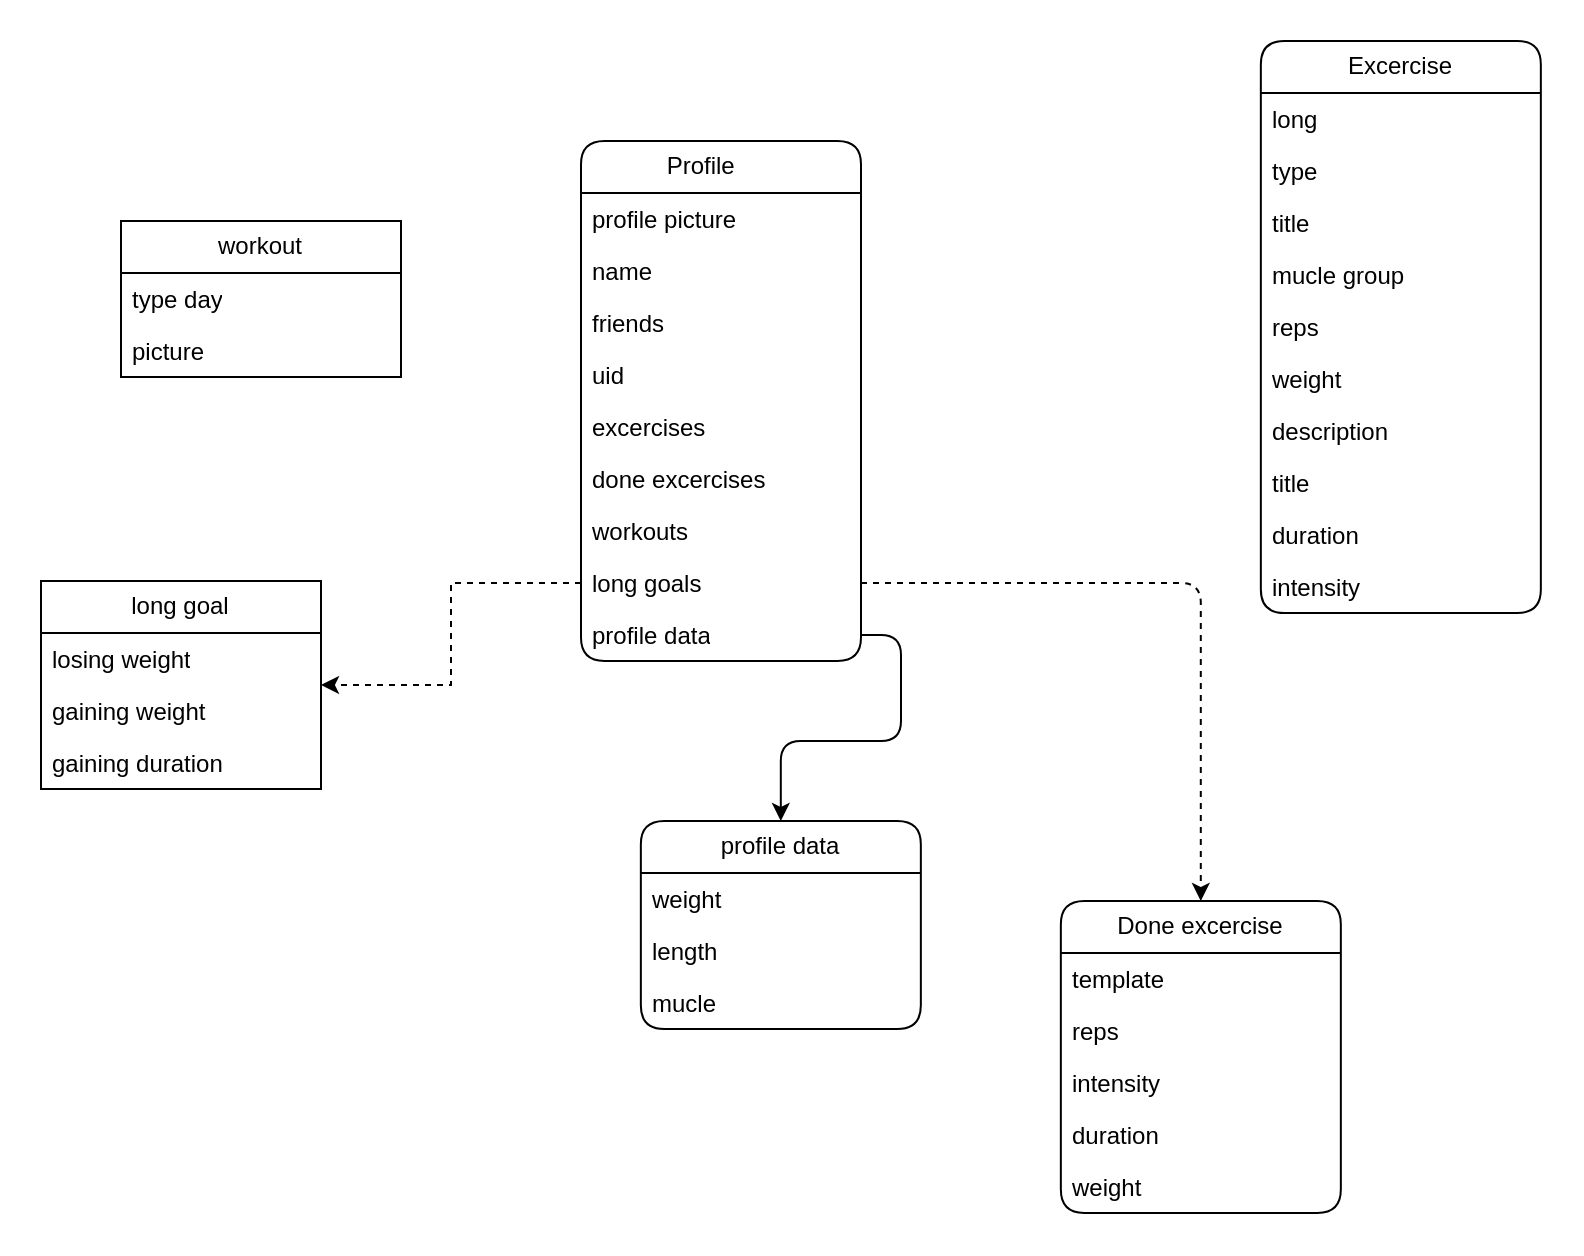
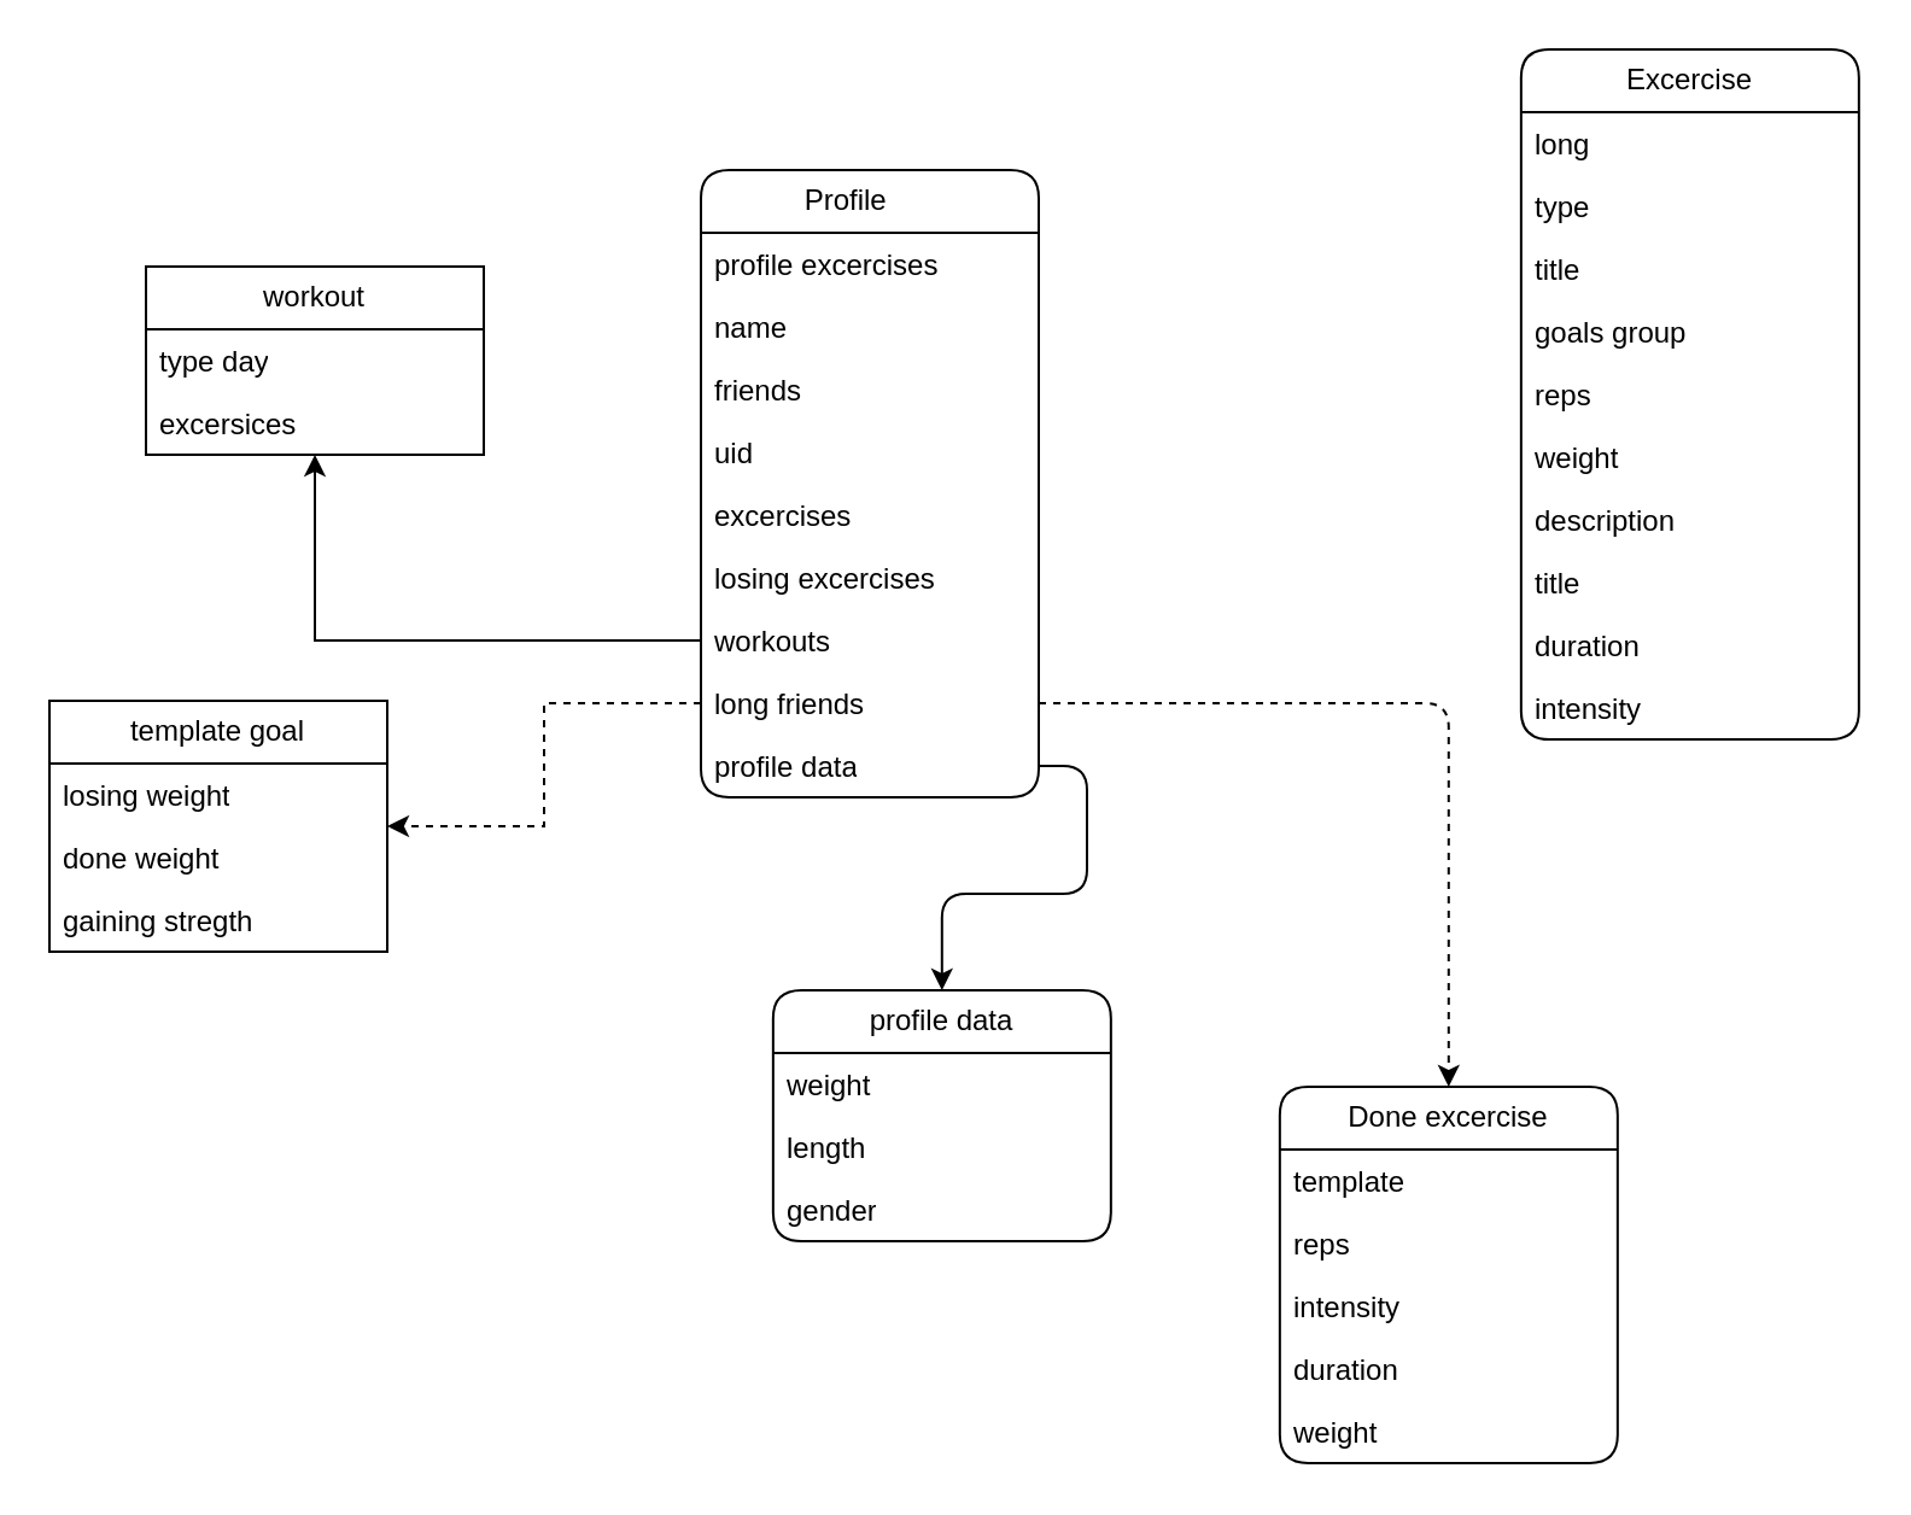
- <mxCell id="3" value="profile picture" style="text;strokeColor=none;fillColor=none;align=left;verticalAlign=top;spacingLeft=4;spacingRight=4;overflow=hidden;rotatable=0;points=[[0,0.5],[1,0.5]];portConstraint=eastwest;whiteSpace=wrap;html=1;rounded=1;" parent="2" vertex="1"><mxGeometry y="26" width="140" height="26" as="geometry" /></mxCell>
+ <mxCell id="3" value="profile excercises" style="text;strokeColor=none;fillColor=none;align=left;verticalAlign=top;spacingLeft=4;spacingRight=4;overflow=hidden;rotatable=0;points=[[0,0.5],[1,0.5]];portConstraint=eastwest;whiteSpace=wrap;html=1;rounded=1;" parent="2" vertex="1"><mxGeometry y="26" width="140" height="26" as="geometry" /></mxCell>
- <mxCell id="20" value="&lt;div&gt;mucle group&lt;/div&gt;&lt;div&gt;&lt;br&gt;&lt;/div&gt;" style="text;strokeColor=none;fillColor=none;align=left;verticalAlign=top;spacingLeft=4;spacingRight=4;overflow=hidden;rotatable=0;points=[[0,0.5],[1,0.5]];portConstraint=eastwest;whiteSpace=wrap;html=1;rounded=1;" parent="16" vertex="1"><mxGeometry y="104" width="140" height="26" as="geometry" /></mxCell>
+ <mxCell id="20" value="&lt;div&gt;goals group&lt;/div&gt;&lt;div&gt;&lt;br&gt;&lt;/div&gt;" style="text;strokeColor=none;fillColor=none;align=left;verticalAlign=top;spacingLeft=4;spacingRight=4;overflow=hidden;rotatable=0;points=[[0,0.5],[1,0.5]];portConstraint=eastwest;whiteSpace=wrap;html=1;rounded=1;" parent="16" vertex="1"><mxGeometry y="104" width="140" height="26" as="geometry" /></mxCell>
- <mxCell id="42" value="picture" style="text;strokeColor=none;fillColor=none;align=left;verticalAlign=top;spacingLeft=4;spacingRight=4;overflow=hidden;rotatable=0;points=[[0,0.5],[1,0.5]];portConstraint=eastwest;whiteSpace=wrap;html=1;" vertex="1" parent="40"><mxGeometry y="52" width="140" height="26" as="geometry" /></mxCell>
+ <mxCell id="42" value="excersices" style="text;strokeColor=none;fillColor=none;align=left;verticalAlign=top;spacingLeft=4;spacingRight=4;overflow=hidden;rotatable=0;points=[[0,0.5],[1,0.5]];portConstraint=eastwest;whiteSpace=wrap;html=1;" vertex="1" parent="40"><mxGeometry y="52" width="140" height="26" as="geometry" /></mxCell>
- <mxCell id="8" value="done excercises" style="text;strokeColor=none;fillColor=none;align=left;verticalAlign=top;spacingLeft=4;spacingRight=4;overflow=hidden;rotatable=0;points=[[0,0.5],[1,0.5]];portConstraint=eastwest;whiteSpace=wrap;html=1;rounded=1;" vertex="1" parent="2"><mxGeometry y="156" width="140" height="26" as="geometry" /></mxCell>
+ <mxCell id="8" value="losing excercises" style="text;strokeColor=none;fillColor=none;align=left;verticalAlign=top;spacingLeft=4;spacingRight=4;overflow=hidden;rotatable=0;points=[[0,0.5],[1,0.5]];portConstraint=eastwest;whiteSpace=wrap;html=1;rounded=1;" vertex="1" parent="2"><mxGeometry y="156" width="140" height="26" as="geometry" /></mxCell>
+ <mxCell id="43" style="edgeStyle=orthogonalEdgeStyle;rounded=0;orthogonalLoop=1;jettySize=auto;html=1;" edge="1" parent="1" source="9" target="40"><mxGeometry relative="1" as="geometry" /></mxCell>
- <mxCell id="10" value="&lt;div&gt;long goals&lt;/div&gt;&lt;div&gt;&lt;br&gt;&lt;/div&gt;" style="text;strokeColor=none;fillColor=none;align=left;verticalAlign=top;spacingLeft=4;spacingRight=4;overflow=hidden;rotatable=0;points=[[0,0.5],[1,0.5]];portConstraint=eastwest;whiteSpace=wrap;html=1;rounded=1;" parent="2" vertex="1"><mxGeometry y="208" width="140" height="26" as="geometry" /></mxCell>
+ <mxCell id="10" value="&lt;div&gt;long friends&lt;/div&gt;&lt;div&gt;&lt;br&gt;&lt;/div&gt;" style="text;strokeColor=none;fillColor=none;align=left;verticalAlign=top;spacingLeft=4;spacingRight=4;overflow=hidden;rotatable=0;points=[[0,0.5],[1,0.5]];portConstraint=eastwest;whiteSpace=wrap;html=1;rounded=1;" parent="2" vertex="1"><mxGeometry y="208" width="140" height="26" as="geometry" /></mxCell>
- <mxCell id="35" value="long goal" style="swimlane;fontStyle=0;childLayout=stackLayout;horizontal=1;startSize=26;fillColor=none;horizontalStack=0;resizeParent=1;resizeParentMax=0;resizeLast=0;collapsible=1;marginBottom=0;whiteSpace=wrap;html=1;" vertex="1" parent="1"><mxGeometry x="20" y="290" width="140" height="104" as="geometry" /></mxCell>
+ <mxCell id="35" value="template goal" style="swimlane;fontStyle=0;childLayout=stackLayout;horizontal=1;startSize=26;fillColor=none;horizontalStack=0;resizeParent=1;resizeParentMax=0;resizeLast=0;collapsible=1;marginBottom=0;whiteSpace=wrap;html=1;" vertex="1" parent="1"><mxGeometry x="20" y="290" width="140" height="104" as="geometry" /></mxCell>
- <mxCell id="37" value="gaining weight" style="text;strokeColor=none;fillColor=none;align=left;verticalAlign=top;spacingLeft=4;spacingRight=4;overflow=hidden;rotatable=0;points=[[0,0.5],[1,0.5]];portConstraint=eastwest;whiteSpace=wrap;html=1;" vertex="1" parent="35"><mxGeometry y="52" width="140" height="26" as="geometry" /></mxCell>
+ <mxCell id="37" value="done weight" style="text;strokeColor=none;fillColor=none;align=left;verticalAlign=top;spacingLeft=4;spacingRight=4;overflow=hidden;rotatable=0;points=[[0,0.5],[1,0.5]];portConstraint=eastwest;whiteSpace=wrap;html=1;" vertex="1" parent="35"><mxGeometry y="52" width="140" height="26" as="geometry" /></mxCell>
- <mxCell id="38" value="gaining duration" style="text;strokeColor=none;fillColor=none;align=left;verticalAlign=top;spacingLeft=4;spacingRight=4;overflow=hidden;rotatable=0;points=[[0,0.5],[1,0.5]];portConstraint=eastwest;whiteSpace=wrap;html=1;" vertex="1" parent="35"><mxGeometry y="78" width="140" height="26" as="geometry" /></mxCell>
+ <mxCell id="38" value="gaining stregth" style="text;strokeColor=none;fillColor=none;align=left;verticalAlign=top;spacingLeft=4;spacingRight=4;overflow=hidden;rotatable=0;points=[[0,0.5],[1,0.5]];portConstraint=eastwest;whiteSpace=wrap;html=1;" vertex="1" parent="35"><mxGeometry y="78" width="140" height="26" as="geometry" /></mxCell>
- <mxCell id="15" value="mucle" style="text;strokeColor=none;fillColor=none;align=left;verticalAlign=top;spacingLeft=4;spacingRight=4;overflow=hidden;rotatable=0;points=[[0,0.5],[1,0.5]];portConstraint=eastwest;whiteSpace=wrap;html=1;rounded=1;" parent="12" vertex="1"><mxGeometry y="78" width="140" height="26" as="geometry" /></mxCell>
+ <mxCell id="15" value="gender" style="text;strokeColor=none;fillColor=none;align=left;verticalAlign=top;spacingLeft=4;spacingRight=4;overflow=hidden;rotatable=0;points=[[0,0.5],[1,0.5]];portConstraint=eastwest;whiteSpace=wrap;html=1;rounded=1;" parent="12" vertex="1"><mxGeometry y="78" width="140" height="26" as="geometry" /></mxCell>
